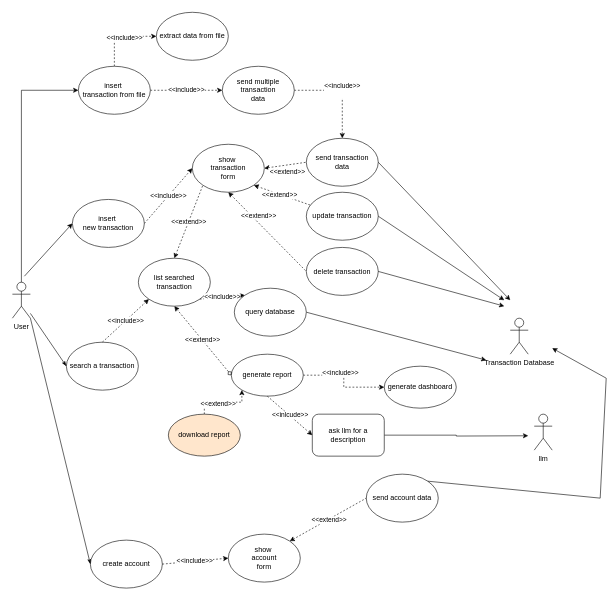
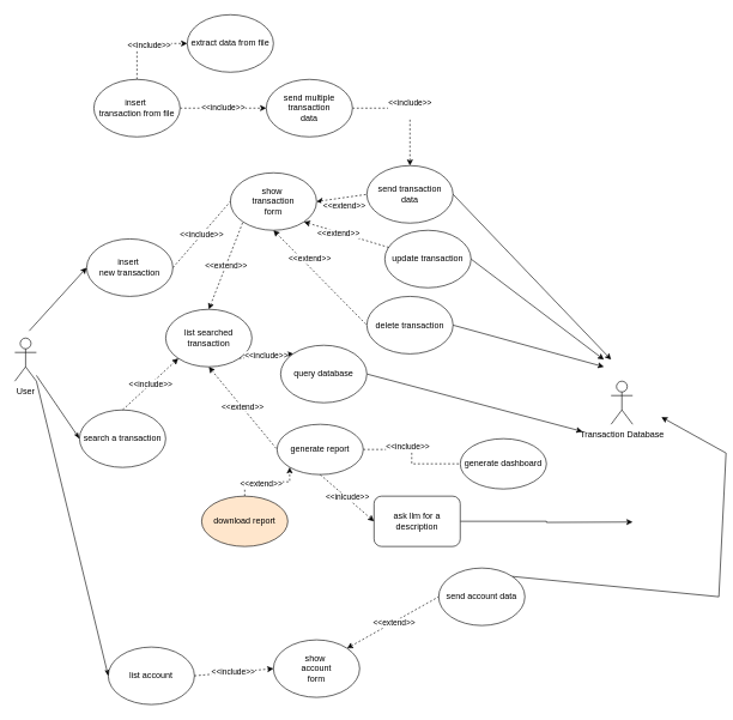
- <mxCell id="10" value="" style="endArrow=classic;dashed=1;html=1;rounded=0;entryX=0;entryY=0.5;entryDx=0;entryDy=0;exitX=1;exitY=0.5;exitDx=0;exitDy=0;endFill=1;" parent="1" source="3" target="9" edge="1"><mxGeometry width="50" height="50" relative="1" as="geometry"><mxPoint x="320" y="528" as="sourcePoint" /><mxPoint x="400" y="400" as="targetPoint" /></mxGeometry></mxCell>
+ <mxCell id="10" value="" style="endArrow=none;dashed=1;html=1;rounded=0;entryX=0;entryY=0.5;entryDx=0;entryDy=0;exitX=1;exitY=0.5;exitDx=0;exitDy=0;endFill=1;" parent="1" source="3" target="9" edge="1"><mxGeometry width="50" height="50" relative="1" as="geometry"><mxPoint x="320" y="528" as="sourcePoint" /><mxPoint x="400" y="400" as="targetPoint" /></mxGeometry></mxCell>
- <mxCell id="62" value="" style="endArrow=classic;html=1;rounded=0;entryX=0;entryY=0.5;entryDx=0;entryDy=0;endFill=1;exitX=0.5;exitY=0;exitDx=0;exitDy=0;exitPerimeter=0;" parent="1" source="2" target="61" edge="1"><mxGeometry width="50" height="50" relative="1" as="geometry"><mxPoint x="90" y="488" as="sourcePoint" /><mxPoint x="170" y="400" as="targetPoint" /><Array as="points"><mxPoint x="35" y="150" /></Array></mxGeometry></mxCell>
- <mxCell id="6" value="update transaction" style="ellipse;whiteSpace=wrap;html=1;" parent="1" vertex="1"><mxGeometry x="510" y="320" width="120" height="80" as="geometry" /></mxCell>
+ <mxCell id="6" value="update transaction" style="ellipse;whiteSpace=wrap;html=1;" parent="1" vertex="1"><mxGeometry x="535" y="320" width="120" height="80" as="geometry" /></mxCell>
- <mxCell id="53" value="" style="endArrow=diamond;dashed=1;html=1;rounded=0;entryX=0;entryY=0.5;entryDx=0;entryDy=0;exitX=0.5;exitY=1;exitDx=0;exitDy=0;endFill=0;fontStyle=1;startArrow=classic;startFill=1;" parent="1" source="23" target="42" edge="1"><mxGeometry width="50" height="50" relative="1" as="geometry"><mxPoint x="380" y="582" as="sourcePoint" /><mxPoint x="428" y="460" as="targetPoint" /></mxGeometry></mxCell>
+ <mxCell id="53" value="" style="endArrow=none;dashed=1;html=1;rounded=0;entryX=0;entryY=0.5;entryDx=0;entryDy=0;exitX=0.5;exitY=1;exitDx=0;exitDy=0;endFill=0;fontStyle=1;startArrow=classic;startFill=1;" parent="1" source="23" target="42" edge="1"><mxGeometry width="50" height="50" relative="1" as="geometry"><mxPoint x="380" y="582" as="sourcePoint" /><mxPoint x="428" y="460" as="targetPoint" /></mxGeometry></mxCell>
- <mxCell id="40" style="edgeStyle=orthogonalEdgeStyle;rounded=0;orthogonalLoop=1;jettySize=auto;html=1;exitX=1;exitY=0.5;exitDx=0;exitDy=0;entryX=0;entryY=0.5;entryDx=0;entryDy=0;dashed=1;" parent="31" source="42" target="47" edge="1"><mxGeometry relative="1" as="geometry" /></mxCell>
+ <mxCell id="40" style="edgeStyle=orthogonalEdgeStyle;rounded=0;orthogonalLoop=1;jettySize=auto;html=1;exitX=1;exitY=0.5;exitDx=0;exitDy=0;entryX=0;entryY=0.5;entryDx=0;entryDy=0;dashed=1;endArrow=none;" parent="31" source="42" target="47" edge="1"><mxGeometry relative="1" as="geometry" /></mxCell>
- <mxCell id="55" value="llm" style="shape=umlActor;verticalLabelPosition=bottom;verticalAlign=top;html=1;outlineConnect=0;" parent="1" vertex="1"><mxGeometry x="890" y="690" width="30" height="60" as="geometry" /></mxCell>
- <mxCell id="32" value="create account" style="ellipse;whiteSpace=wrap;html=1;" parent="31" vertex="1"><mxGeometry x="90" y="290" width="120" height="80" as="geometry" /></mxCell>
+ <mxCell id="32" value="list account" style="ellipse;whiteSpace=wrap;html=1;" parent="31" vertex="1"><mxGeometry x="90" y="290" width="120" height="80" as="geometry" /></mxCell>
